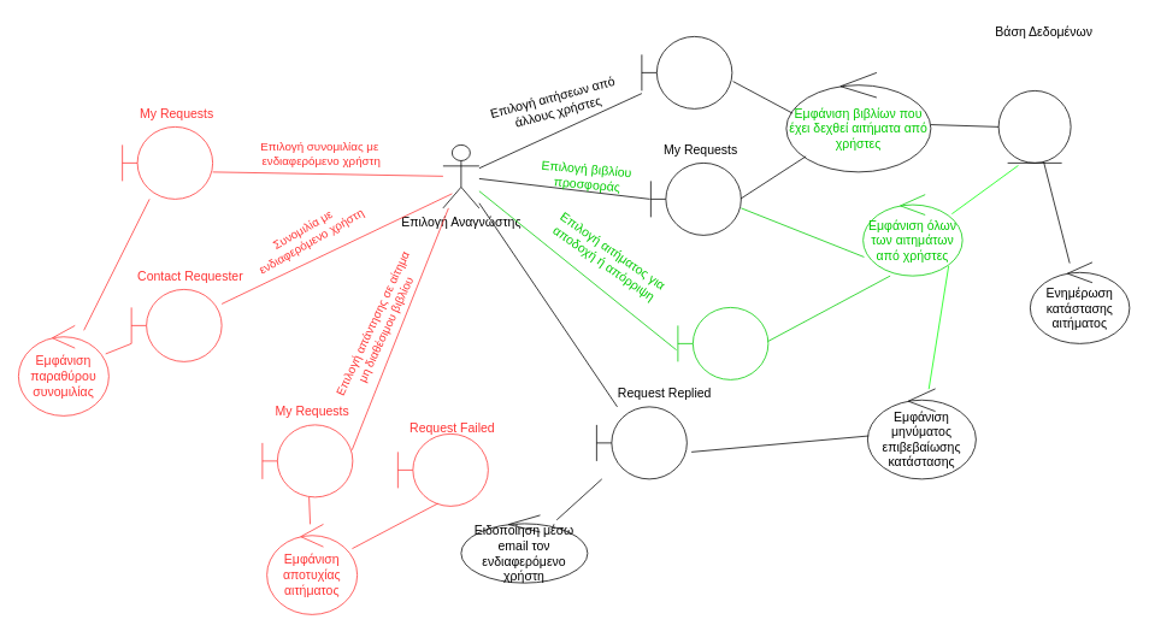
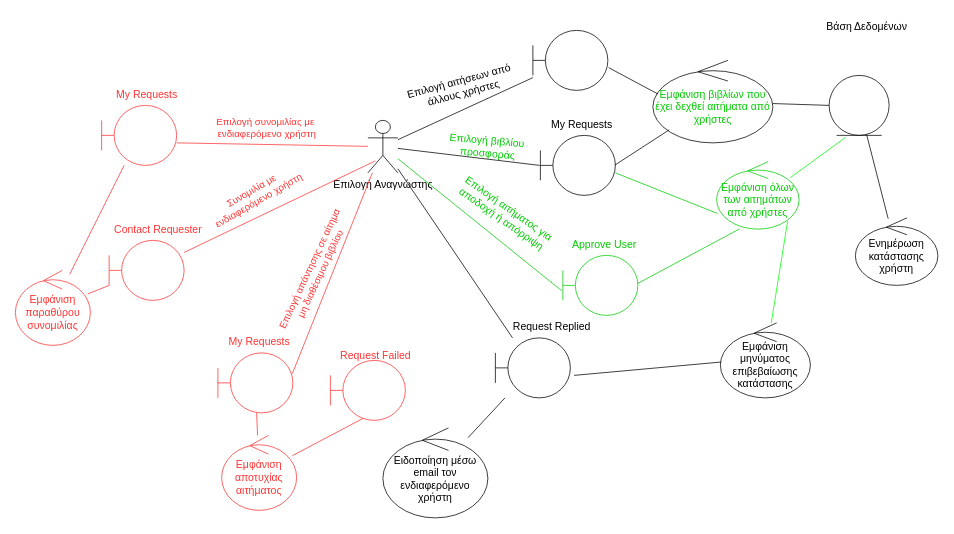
+ <mxCell id="51" value="&lt;font style=&quot;font-size: 14px;&quot;&gt;Approve User&lt;/font&gt;" style="text;html=1;align=center;verticalAlign=middle;resizable=0;points=[];autosize=1;strokeColor=none;fillColor=none;fontColor=#00CC00;" parent="1" vertex="1"><mxGeometry x="750" y="310" width="110" height="30" as="geometry" /></mxCell>
- <mxCell id="13" value="&lt;span style=&quot;font-size: 14px;&quot;&gt;Ενημέρωση κατάστασης αιτήματος&lt;/span&gt;" style="ellipse;shape=umlControl;whiteSpace=wrap;html=1;" parent="1" vertex="1"><mxGeometry x="1140" y="290" width="110" height="90" as="geometry" /></mxCell>
+ <mxCell id="13" value="&lt;span style=&quot;font-size: 14px;&quot;&gt;Ενημέρωση κατάστασης χρήστη&lt;/span&gt;" style="ellipse;shape=umlControl;whiteSpace=wrap;html=1;" parent="1" vertex="1"><mxGeometry x="1140" y="290" width="110" height="90" as="geometry" /></mxCell>
- <mxCell id="19" value="&lt;span style=&quot;font-size: 14px;&quot;&gt;Ειδοποίηση μέσω email τον ενδιαφερόμενο χρήστη&lt;/span&gt;" style="ellipse;shape=umlControl;whiteSpace=wrap;html=1;" parent="1" vertex="1"><mxGeometry x="510" y="570" width="140" height="75" as="geometry" /></mxCell>
+ <mxCell id="19" value="&lt;span style=&quot;font-size: 14px;&quot;&gt;Ειδοποίηση μέσω email τον ενδιαφερόμενο χρήστη&lt;/span&gt;" style="ellipse;shape=umlControl;whiteSpace=wrap;html=1;" parent="1" vertex="1"><mxGeometry x="510" y="570" width="140" height="120" as="geometry" /></mxCell>
